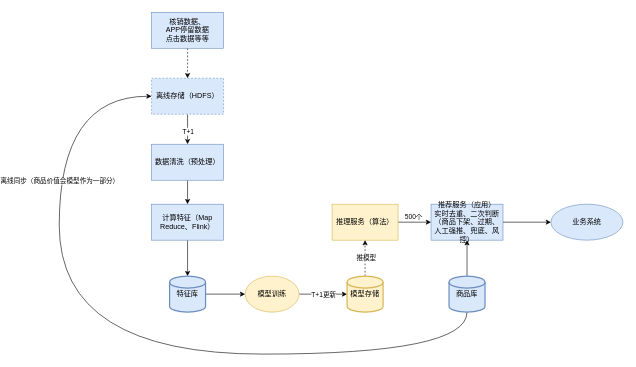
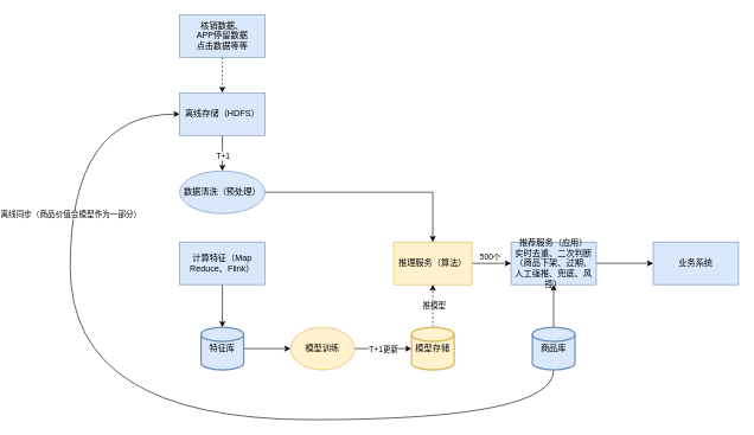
- <mxCell id="9" value="离线存储（HDFS）" style="whiteSpace=wrap;html=1;fillColor=#dae8fc;strokeColor=#6c8ebf;dashed=1;" vertex="1" parent="1"><mxGeometry x="174" y="130" width="120" height="60" as="geometry" /></mxCell>
+ <mxCell id="9" value="离线存储（HDFS）" style="whiteSpace=wrap;html=1;fillColor=#dae8fc;strokeColor=#6c8ebf;" vertex="1" parent="1"><mxGeometry x="174" y="130" width="120" height="60" as="geometry" /></mxCell>
- <mxCell id="11" value="数据清洗（预处理）" style="whiteSpace=wrap;html=1;fillColor=#dae8fc;strokeColor=#6c8ebf;" vertex="1" parent="1"><mxGeometry x="174" y="240" width="120" height="60" as="geometry" /></mxCell>
+ <mxCell id="11" value="数据清洗（预处理）" style="ellipse;whiteSpace=wrap;html=1;fillColor=#dae8fc;strokeColor=#6c8ebf;" vertex="1" parent="1"><mxGeometry x="174" y="240" width="120" height="60" as="geometry" /></mxCell>
- <mxCell id="10" value="" style="edgeStyle=orthogonalEdgeStyle;rounded=0;orthogonalLoop=1;jettySize=auto;html=1;" edge="1" parent="1" source="11" target="13"><mxGeometry relative="1" as="geometry" /></mxCell>
+ <mxCell id="10" value="" style="edgeStyle=orthogonalEdgeStyle;rounded=0;orthogonalLoop=1;jettySize=auto;html=1;" edge="1" parent="1" source="11" target="6"><mxGeometry relative="1" as="geometry" /></mxCell>
- <mxCell id="24" value="业务系统" style="ellipse;whiteSpace=wrap;html=1;fillColor=#dae8fc;strokeColor=#6c8ebf;" vertex="1" parent="1"><mxGeometry x="840" y="340" width="120" height="60" as="geometry" /></mxCell>
+ <mxCell id="24" value="业务系统" style="whiteSpace=wrap;html=1;fillColor=#dae8fc;strokeColor=#6c8ebf;" vertex="1" parent="1"><mxGeometry x="840" y="340" width="120" height="60" as="geometry" /></mxCell>
